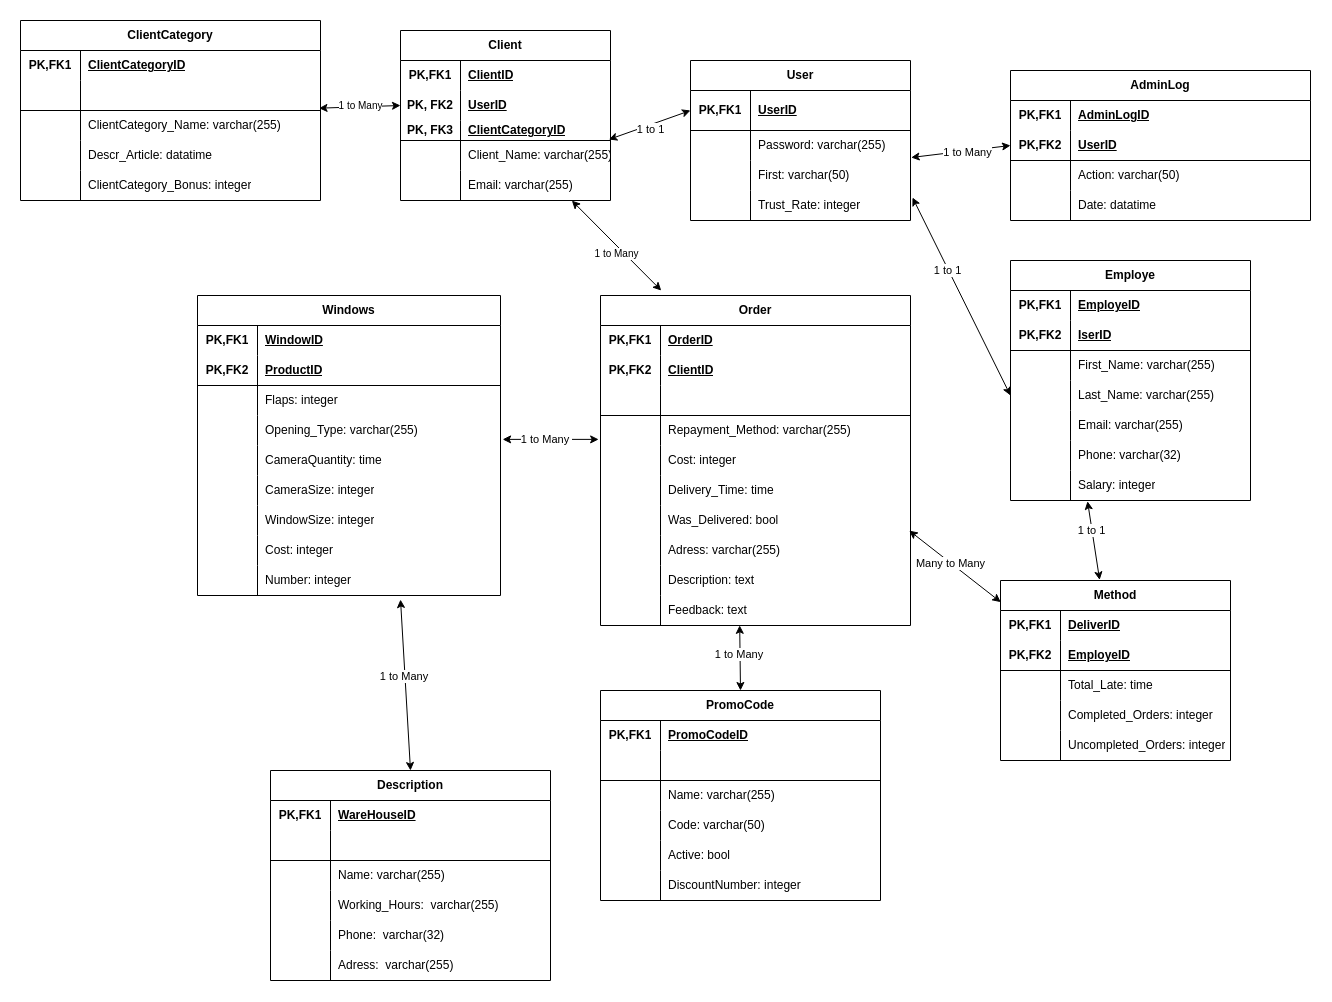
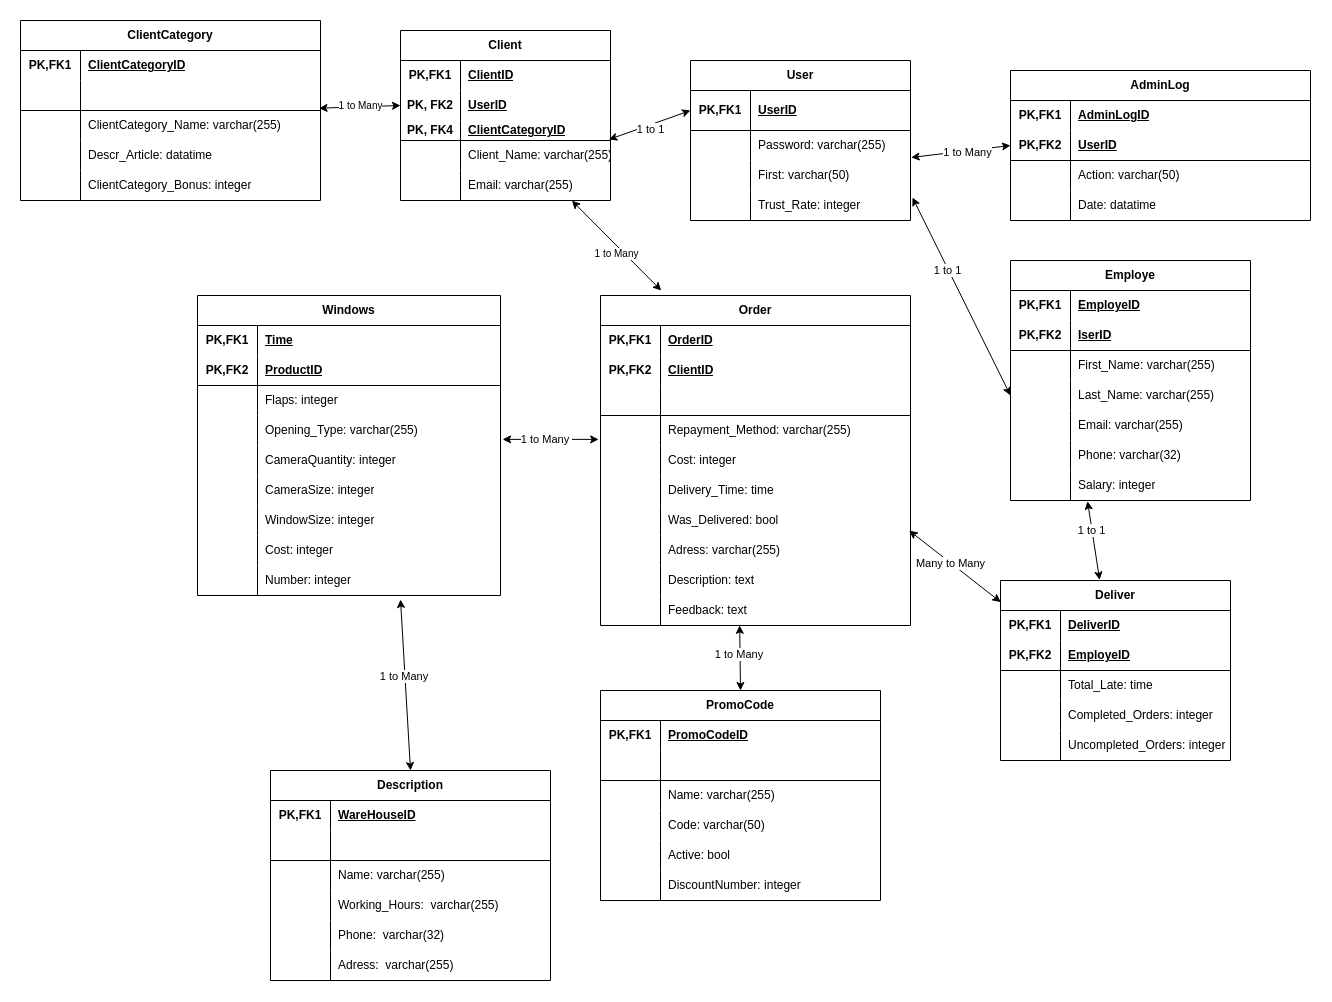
- <mxCell id="11" value="PK, FK3" style="shape=partialRectangle;connectable=0;fillColor=none;top=0;left=0;bottom=0;right=0;fontStyle=1;overflow=hidden;html=1;whiteSpace=wrap;" parent="10" vertex="1"><mxGeometry width="60" height="20" as="geometry"><mxRectangle width="60" height="20" as="alternateBounds" /></mxGeometry></mxCell>
+ <mxCell id="11" value="PK, FK4" style="shape=partialRectangle;connectable=0;fillColor=none;top=0;left=0;bottom=0;right=0;fontStyle=1;overflow=hidden;html=1;whiteSpace=wrap;" parent="10" vertex="1"><mxGeometry width="60" height="20" as="geometry"><mxRectangle width="60" height="20" as="alternateBounds" /></mxGeometry></mxCell>
- <mxCell id="57" value="WindowID" style="shape=partialRectangle;connectable=0;fillColor=none;top=0;left=0;bottom=0;right=0;align=left;spacingLeft=6;fontStyle=5;overflow=hidden;html=1;whiteSpace=wrap;" parent="55" vertex="1"><mxGeometry x="60" width="243" height="30" as="geometry"><mxRectangle width="243" height="30" as="alternateBounds" /></mxGeometry></mxCell>
+ <mxCell id="57" value="Time" style="shape=partialRectangle;connectable=0;fillColor=none;top=0;left=0;bottom=0;right=0;align=left;spacingLeft=6;fontStyle=5;overflow=hidden;html=1;whiteSpace=wrap;" parent="55" vertex="1"><mxGeometry x="60" width="243" height="30" as="geometry"><mxRectangle width="243" height="30" as="alternateBounds" /></mxGeometry></mxCell>
- <mxCell id="69" value="СameraQuantity: time" style="shape=partialRectangle;connectable=0;fillColor=none;top=0;left=0;bottom=0;right=0;align=left;spacingLeft=6;overflow=hidden;html=1;whiteSpace=wrap;" parent="67" vertex="1"><mxGeometry x="60" width="243" height="30" as="geometry"><mxRectangle width="243" height="30" as="alternateBounds" /></mxGeometry></mxCell>
+ <mxCell id="69" value="СameraQuantity: integer" style="shape=partialRectangle;connectable=0;fillColor=none;top=0;left=0;bottom=0;right=0;align=left;spacingLeft=6;overflow=hidden;html=1;whiteSpace=wrap;" parent="67" vertex="1"><mxGeometry x="60" width="243" height="30" as="geometry"><mxRectangle width="243" height="30" as="alternateBounds" /></mxGeometry></mxCell>
- <mxCell id="175" value="Method" style="shape=table;startSize=30;container=1;collapsible=1;childLayout=tableLayout;fixedRows=1;rowLines=0;fontStyle=1;align=center;resizeLast=1;html=1;whiteSpace=wrap;" vertex="1" parent="1"><mxGeometry x="1000" y="580" width="230" height="180" as="geometry" /></mxCell>
+ <mxCell id="175" value="Deliver" style="shape=table;startSize=30;container=1;collapsible=1;childLayout=tableLayout;fixedRows=1;rowLines=0;fontStyle=1;align=center;resizeLast=1;html=1;whiteSpace=wrap;" vertex="1" parent="1"><mxGeometry x="1000" y="580" width="230" height="180" as="geometry" /></mxCell>
